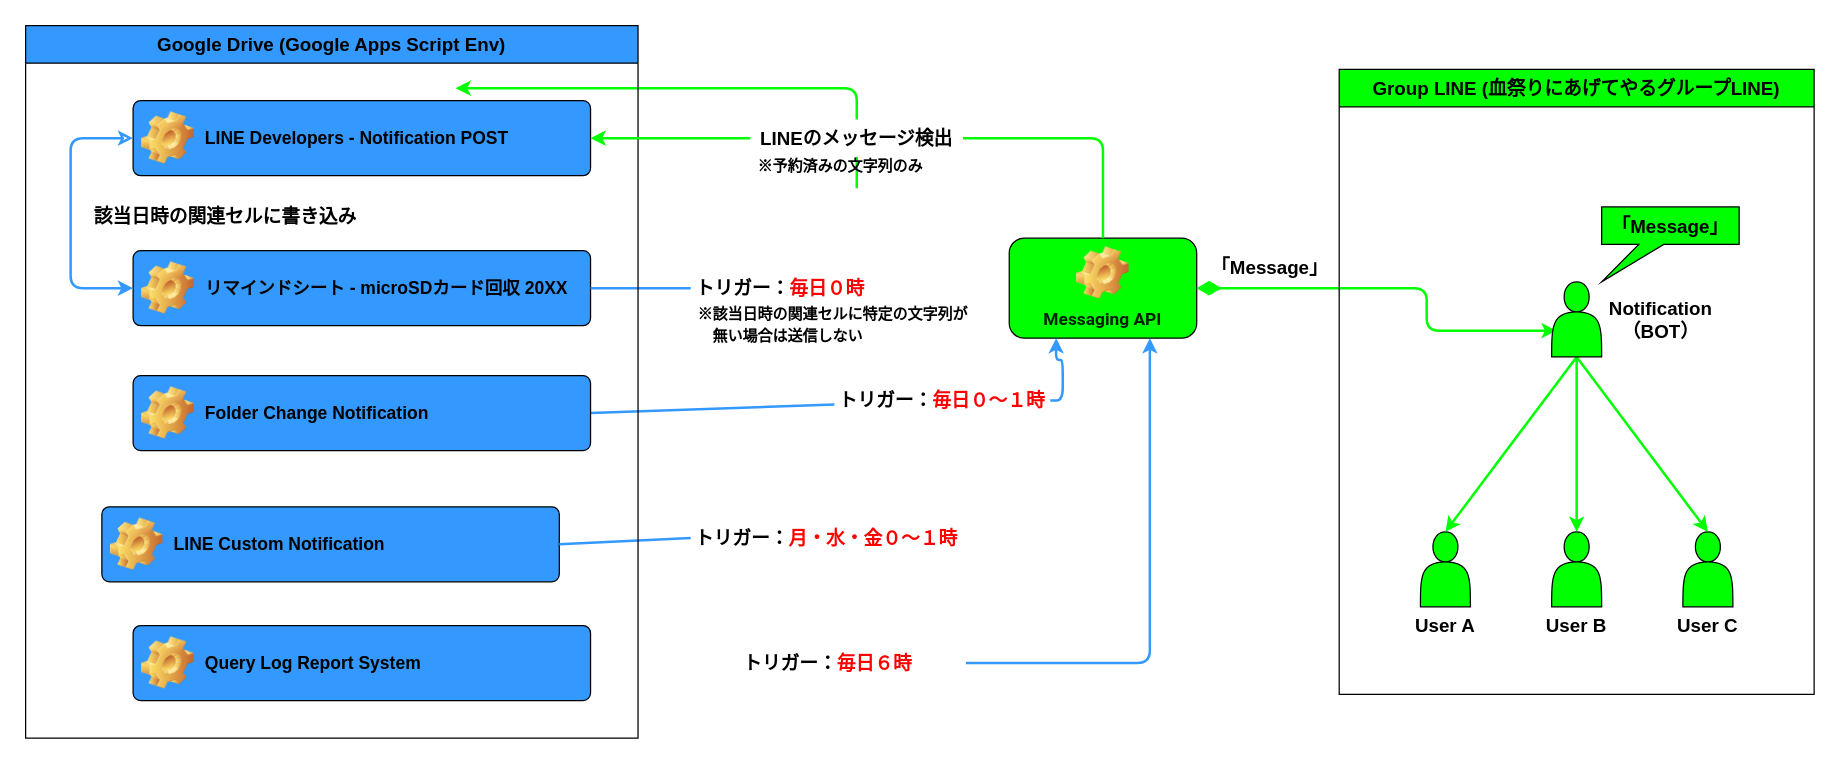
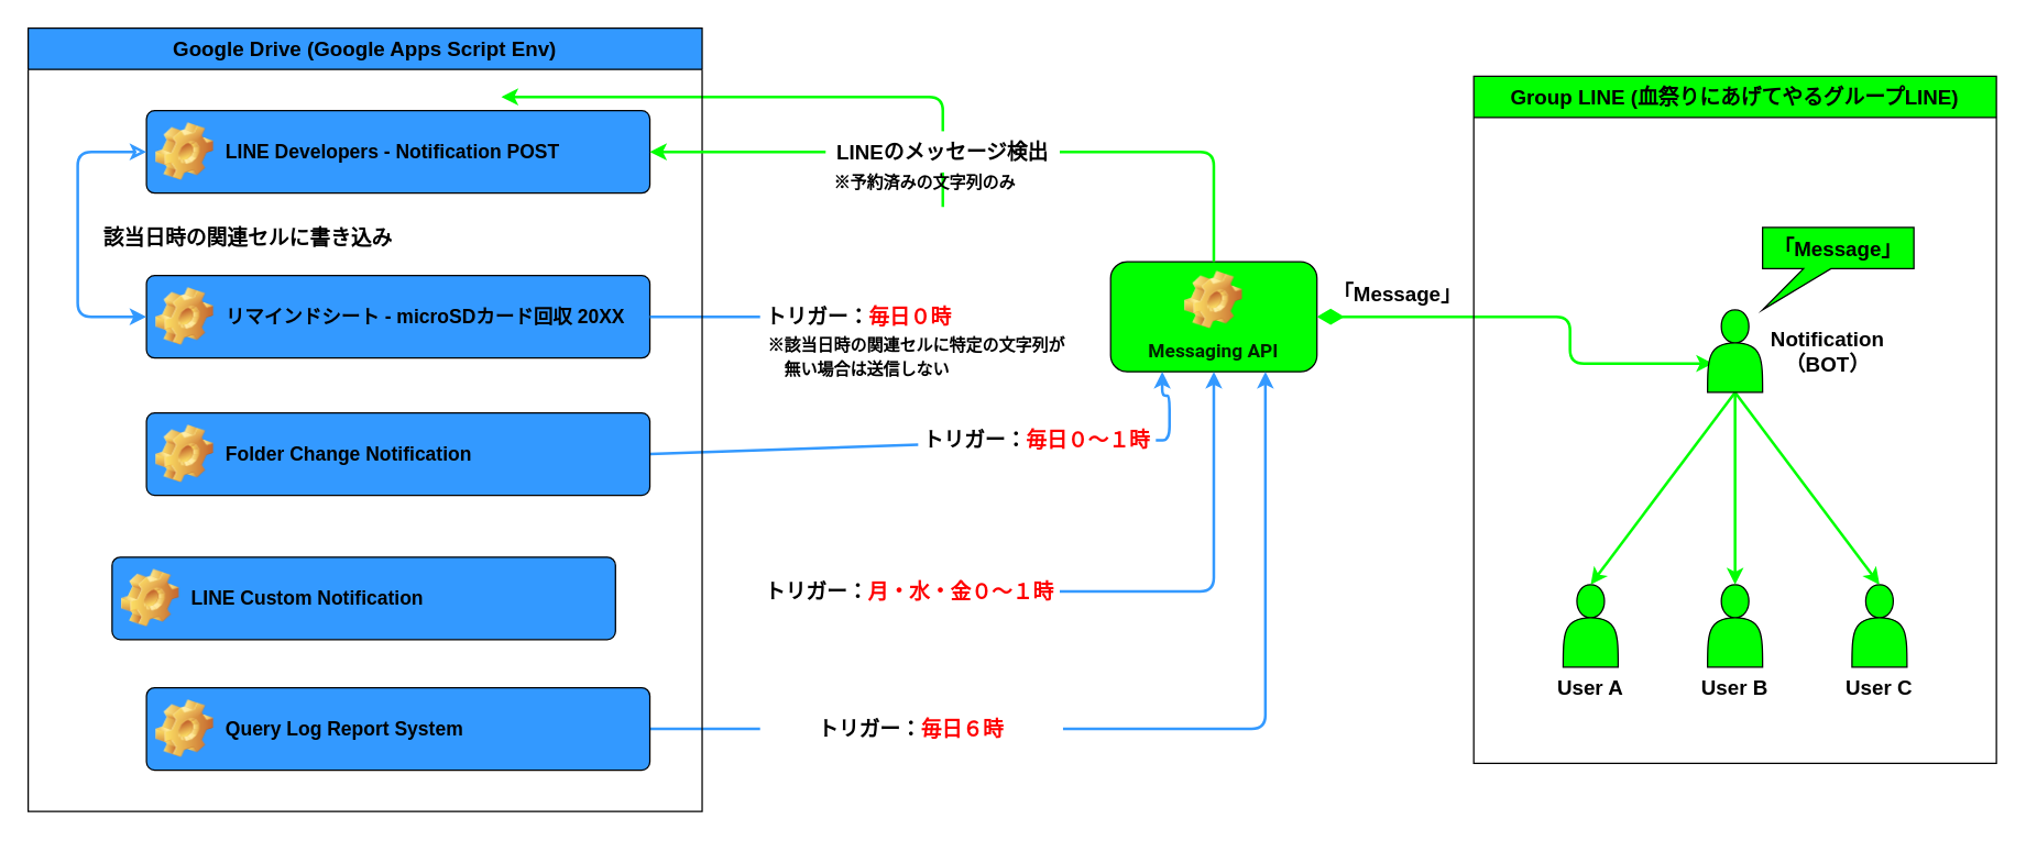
+ <mxCell id="34" value="" style="edgeStyle=elbowEdgeStyle;elbow=vertical;html=1;rounded=1;curved=0;sourcePerimeterSpacing=0;targetPerimeterSpacing=0;startSize=6;endSize=6;endArrow=none;endFill=0;startArrow=classic;startFill=1;entryX=1;entryY=0.5;entryDx=0;entryDy=0;exitX=0.5;exitY=1;exitDx=0;exitDy=0;strokeWidth=2;strokeColor=#3399FF;" edge="1" parent="1" source="6" target="35"><mxGeometry relative="1" as="geometry"><mxPoint x="791" y="270" as="sourcePoint" /><mxPoint x="472" y="430" as="targetPoint" /><Array as="points"><mxPoint x="626" y="430" /></Array></mxGeometry></mxCell>
- <mxCell id="7" value="" style="elbow=vertical;html=1;rounded=1;sourcePerimeterSpacing=0;targetPerimeterSpacing=0;startSize=6;endSize=6;endArrow=none;endFill=0;startArrow=none;startFill=0;entryX=1;entryY=0.5;entryDx=0;entryDy=0;exitX=0;exitY=0.5;exitDx=0;exitDy=0;strokeWidth=2;strokeColor=#3399FF;" edge="1" parent="1" source="35" target="5"><mxGeometry relative="1" as="geometry"><mxPoint x="796" y="140" as="sourcePoint" /><mxPoint x="475" y="315" as="targetPoint" /></mxGeometry></mxCell>
+ <mxCell id="8" value="" style="elbow=vertical;html=1;rounded=1;sourcePerimeterSpacing=0;targetPerimeterSpacing=0;startSize=6;endSize=6;endArrow=none;endFill=0;startArrow=none;startFill=0;entryX=1;entryY=0.5;entryDx=0;entryDy=0;exitX=0;exitY=0.5;exitDx=0;exitDy=0;strokeWidth=2;strokeColor=#3399FF;" edge="1" parent="1" source="37" target="41"><mxGeometry relative="1" as="geometry"><mxPoint x="928" y="300" as="sourcePoint" /><mxPoint x="646" y="340" as="targetPoint" /></mxGeometry></mxCell>
